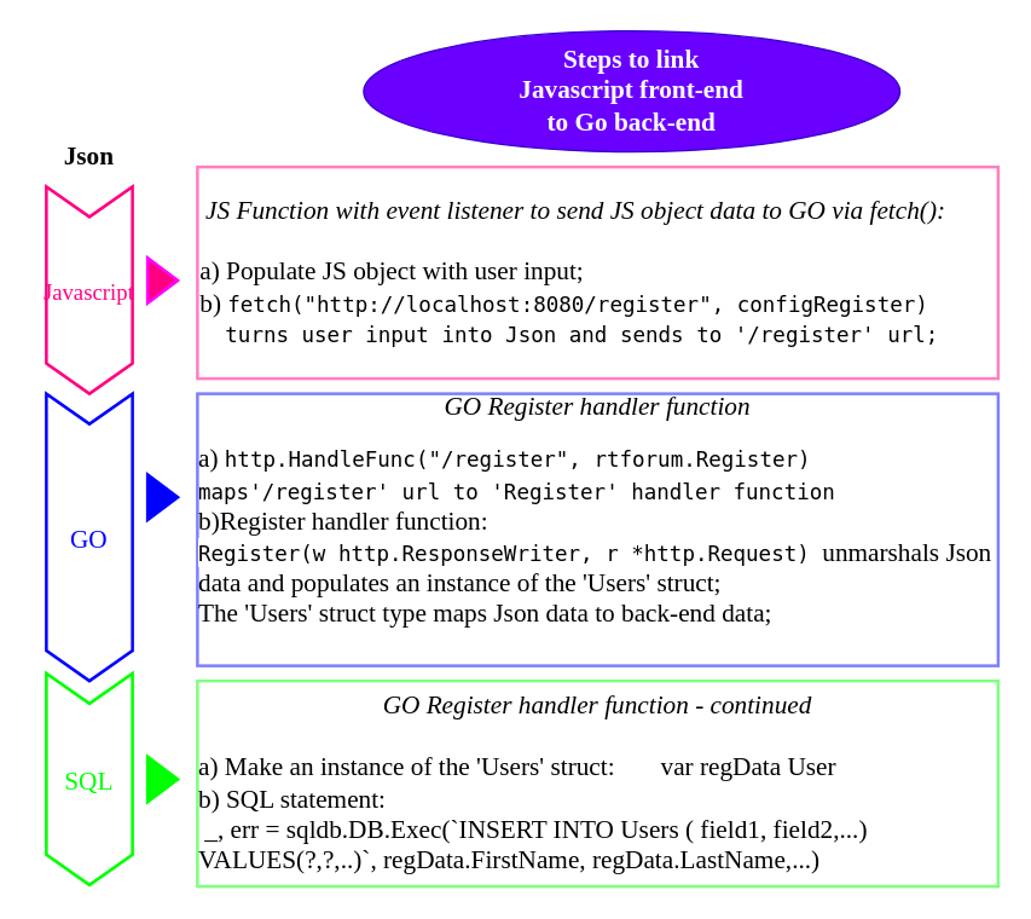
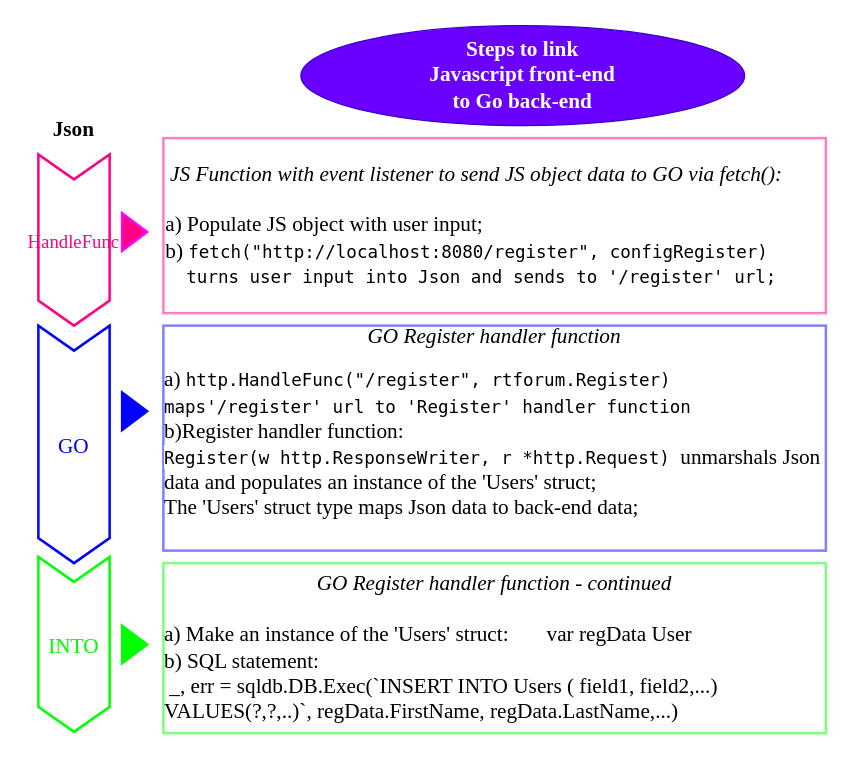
- <mxCell id="4" value="Javascript" style="shape=step;perimeter=stepPerimeter;fixedSize=1;points=[];fontFamily=Times New Roman;fontSize=15;strokeColor=#FF0080;fillColor=#FFFFFF;direction=south;strokeWidth=2;fontColor=#FF0080;" parent="3" vertex="1"><mxGeometry x="10" y="33" width="57" height="137" as="geometry" /></mxCell>
+ <mxCell id="4" value="HandleFunc" style="shape=step;perimeter=stepPerimeter;fixedSize=1;points=[];fontFamily=Times New Roman;fontSize=15;strokeColor=#FF0080;fillColor=#FFFFFF;direction=south;strokeWidth=2;fontColor=#FF0080;" parent="3" vertex="1"><mxGeometry x="10" y="33" width="57" height="137" as="geometry" /></mxCell>
- <mxCell id="6" value="SQL" style="shape=step;perimeter=stepPerimeter;fixedSize=1;points=[];fontFamily=Times New Roman;fontSize=17;strokeColor=#00FF00;fillColor=#FFFFFF;direction=south;strokeWidth=2;fontColor=#00FF00;" parent="1" vertex="1"><mxGeometry x="30" y="445" width="57" height="140" as="geometry" /></mxCell>
+ <mxCell id="6" value="INTO" style="shape=step;perimeter=stepPerimeter;fixedSize=1;points=[];fontFamily=Times New Roman;fontSize=17;strokeColor=#00FF00;fillColor=#FFFFFF;direction=south;strokeWidth=2;fontColor=#00FF00;" parent="1" vertex="1"><mxGeometry x="30" y="445" width="57" height="140" as="geometry" /></mxCell>
